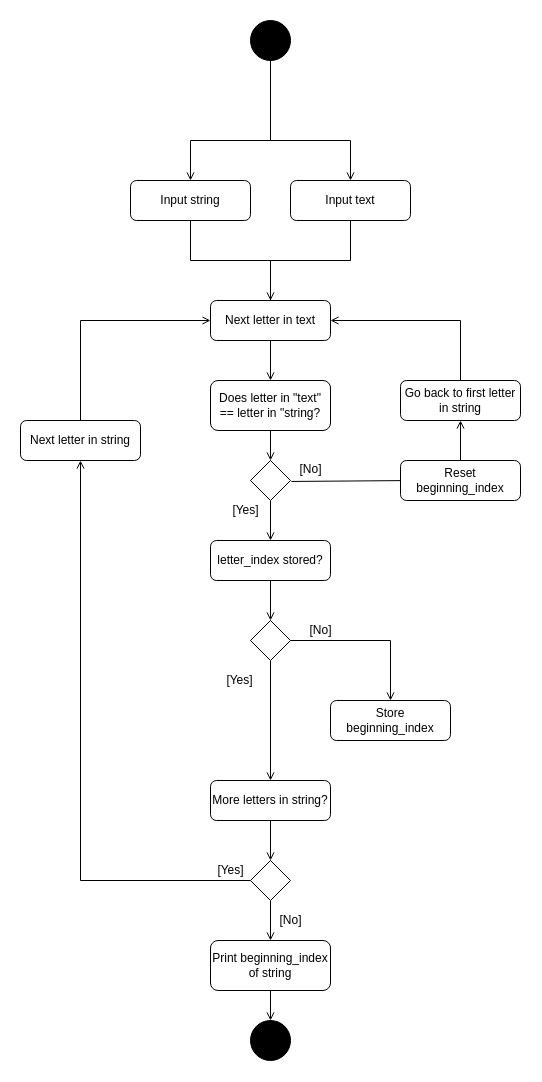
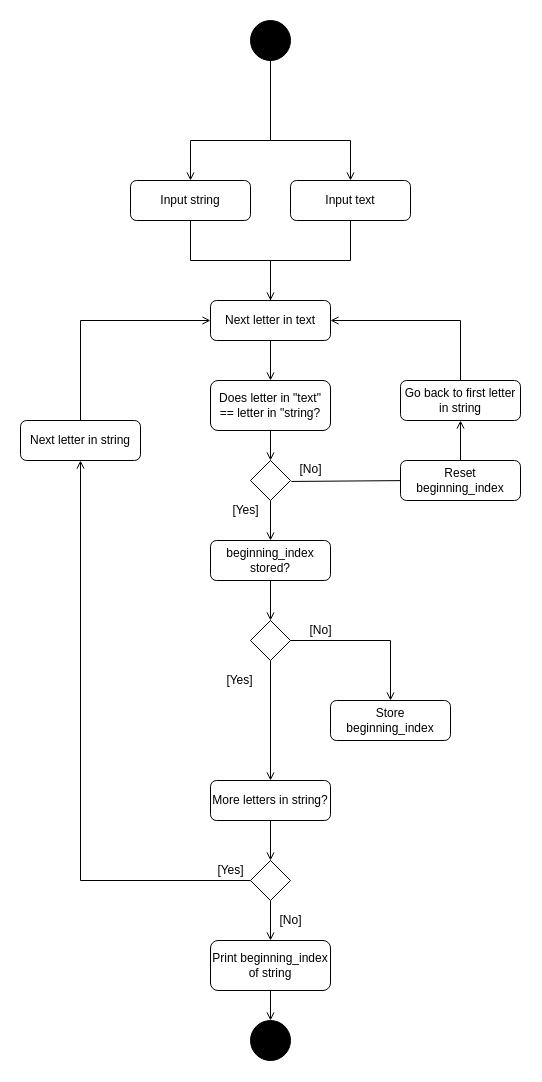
- <mxCell id="33" value="letter_index stored?" style="rounded=1;whiteSpace=wrap;html=1;fontSize=12;glass=0;strokeWidth=1;shadow=0;" vertex="1" parent="1"><mxGeometry x="210" y="540" width="120" height="40" as="geometry" /></mxCell>
+ <mxCell id="33" value="beginning_index stored?" style="rounded=1;whiteSpace=wrap;html=1;fontSize=12;glass=0;strokeWidth=1;shadow=0;" vertex="1" parent="1"><mxGeometry x="210" y="540" width="120" height="40" as="geometry" /></mxCell>
